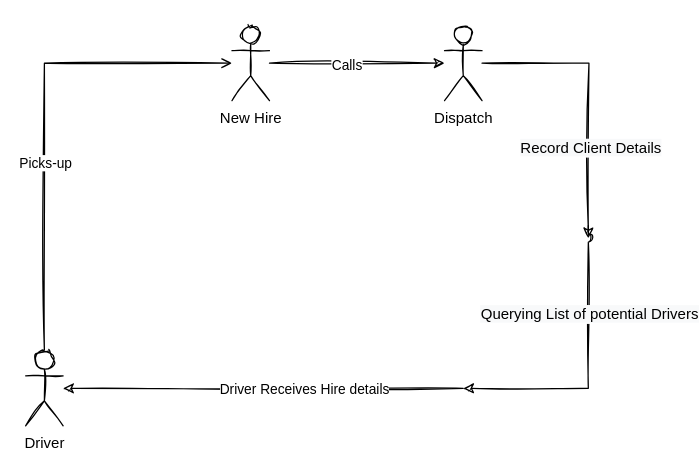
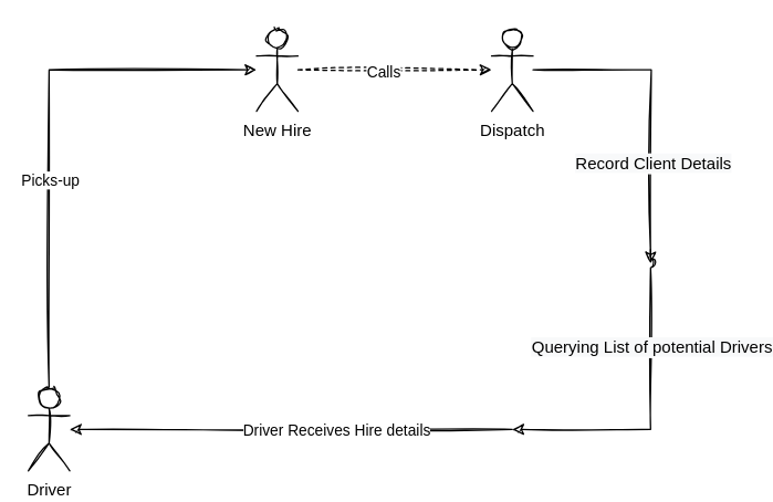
- <mxCell id="8" style="rounded=0;orthogonalLoop=1;jettySize=auto;html=1;edgeStyle=orthogonalEdgeStyle;sketch=1;endArrow=open;" parent="1" source="10" target="4" edge="1"><mxGeometry relative="1" as="geometry"><mxPoint x="55" y="260" as="sourcePoint" /><mxPoint x="75" y="51" as="targetPoint" /><Array as="points"><mxPoint x="35" y="50" /></Array></mxGeometry></mxCell>
+ <mxCell id="8" style="rounded=0;orthogonalLoop=1;jettySize=auto;html=1;edgeStyle=orthogonalEdgeStyle;sketch=1;" parent="1" source="10" target="4" edge="1"><mxGeometry relative="1" as="geometry"><mxPoint x="55" y="260" as="sourcePoint" /><mxPoint x="75" y="51" as="targetPoint" /><Array as="points"><mxPoint x="35" y="50" /></Array></mxGeometry></mxCell>
- <mxCell id="2" value="" style="rounded=0;orthogonalLoop=1;jettySize=auto;html=1;edgeStyle=orthogonalEdgeStyle;sketch=1;" parent="1" source="4" target="7" edge="1"><mxGeometry relative="1" as="geometry" /></mxCell>
+ <mxCell id="2" value="" style="rounded=0;orthogonalLoop=1;jettySize=auto;html=1;edgeStyle=orthogonalEdgeStyle;sketch=1;dashed=1;" parent="1" source="4" target="7" edge="1"><mxGeometry relative="1" as="geometry" /></mxCell>
